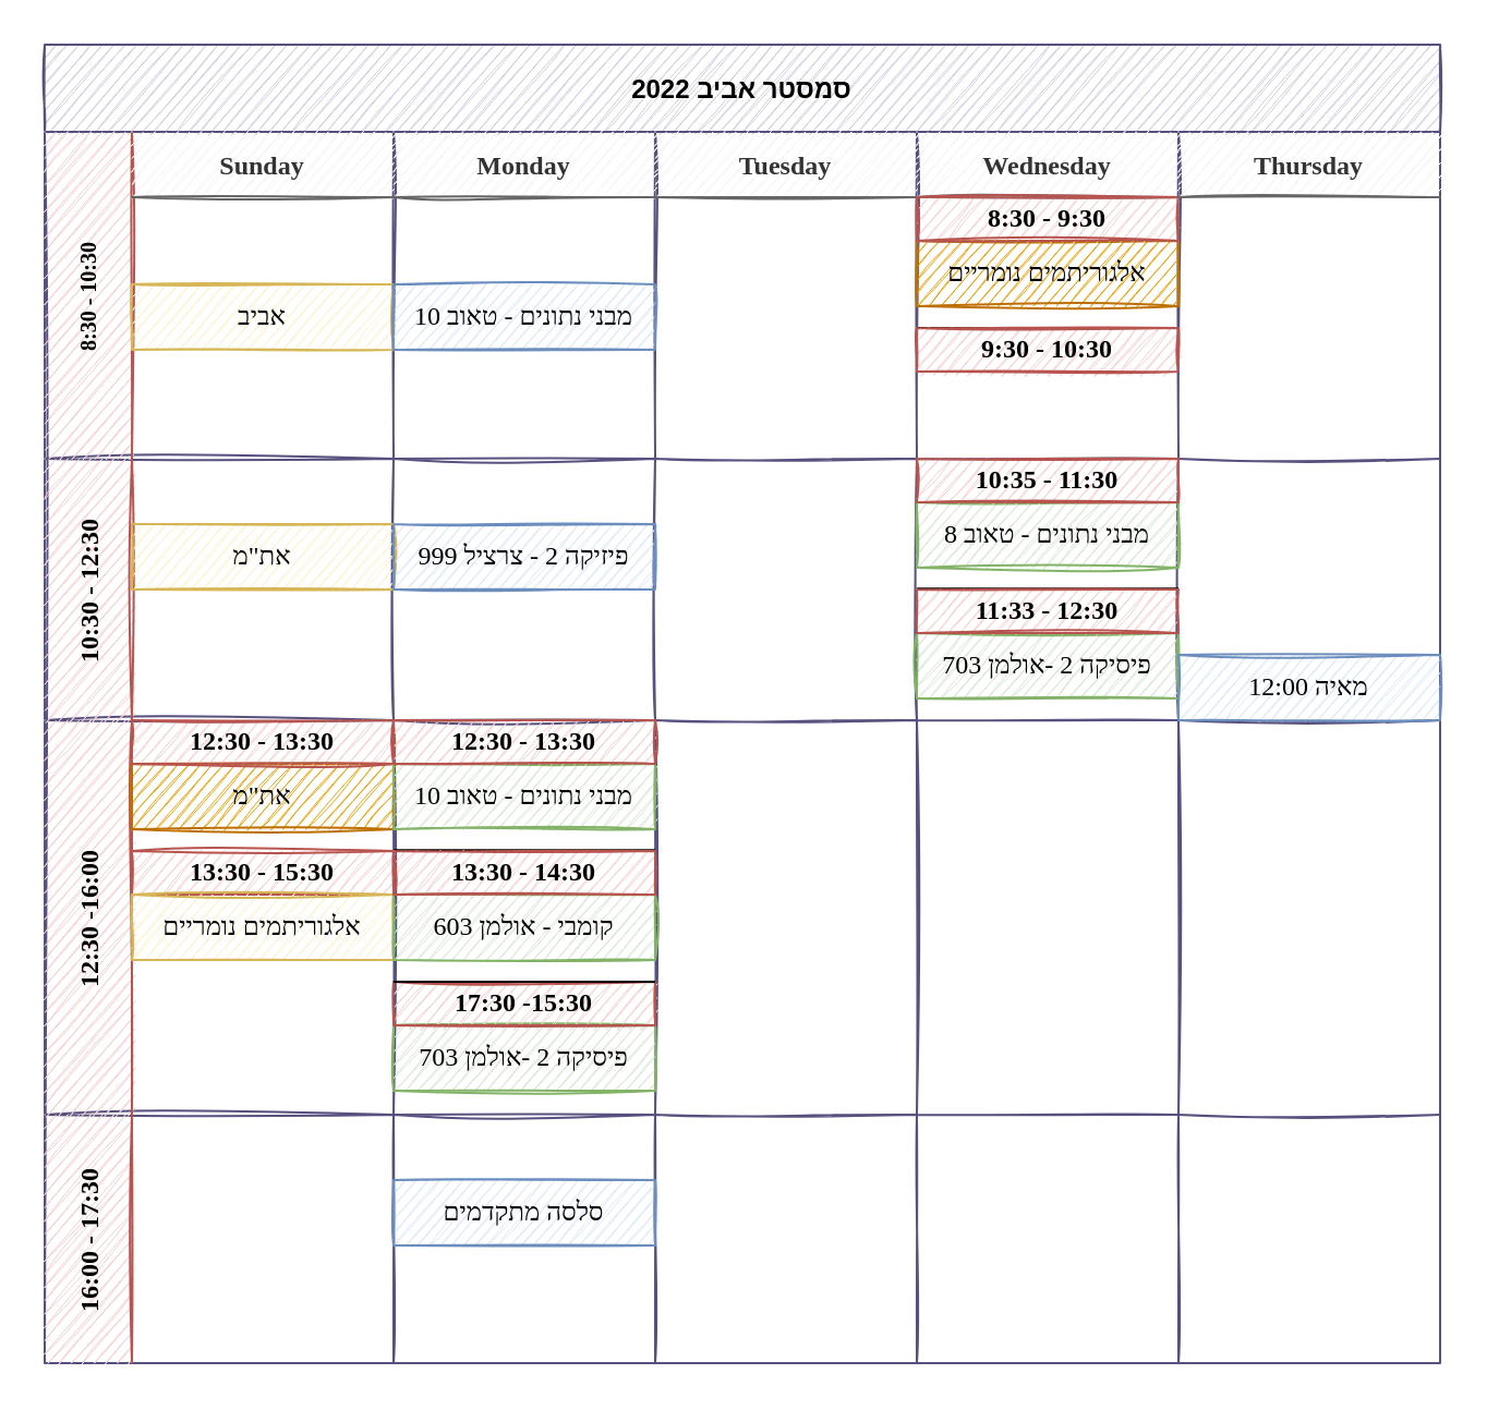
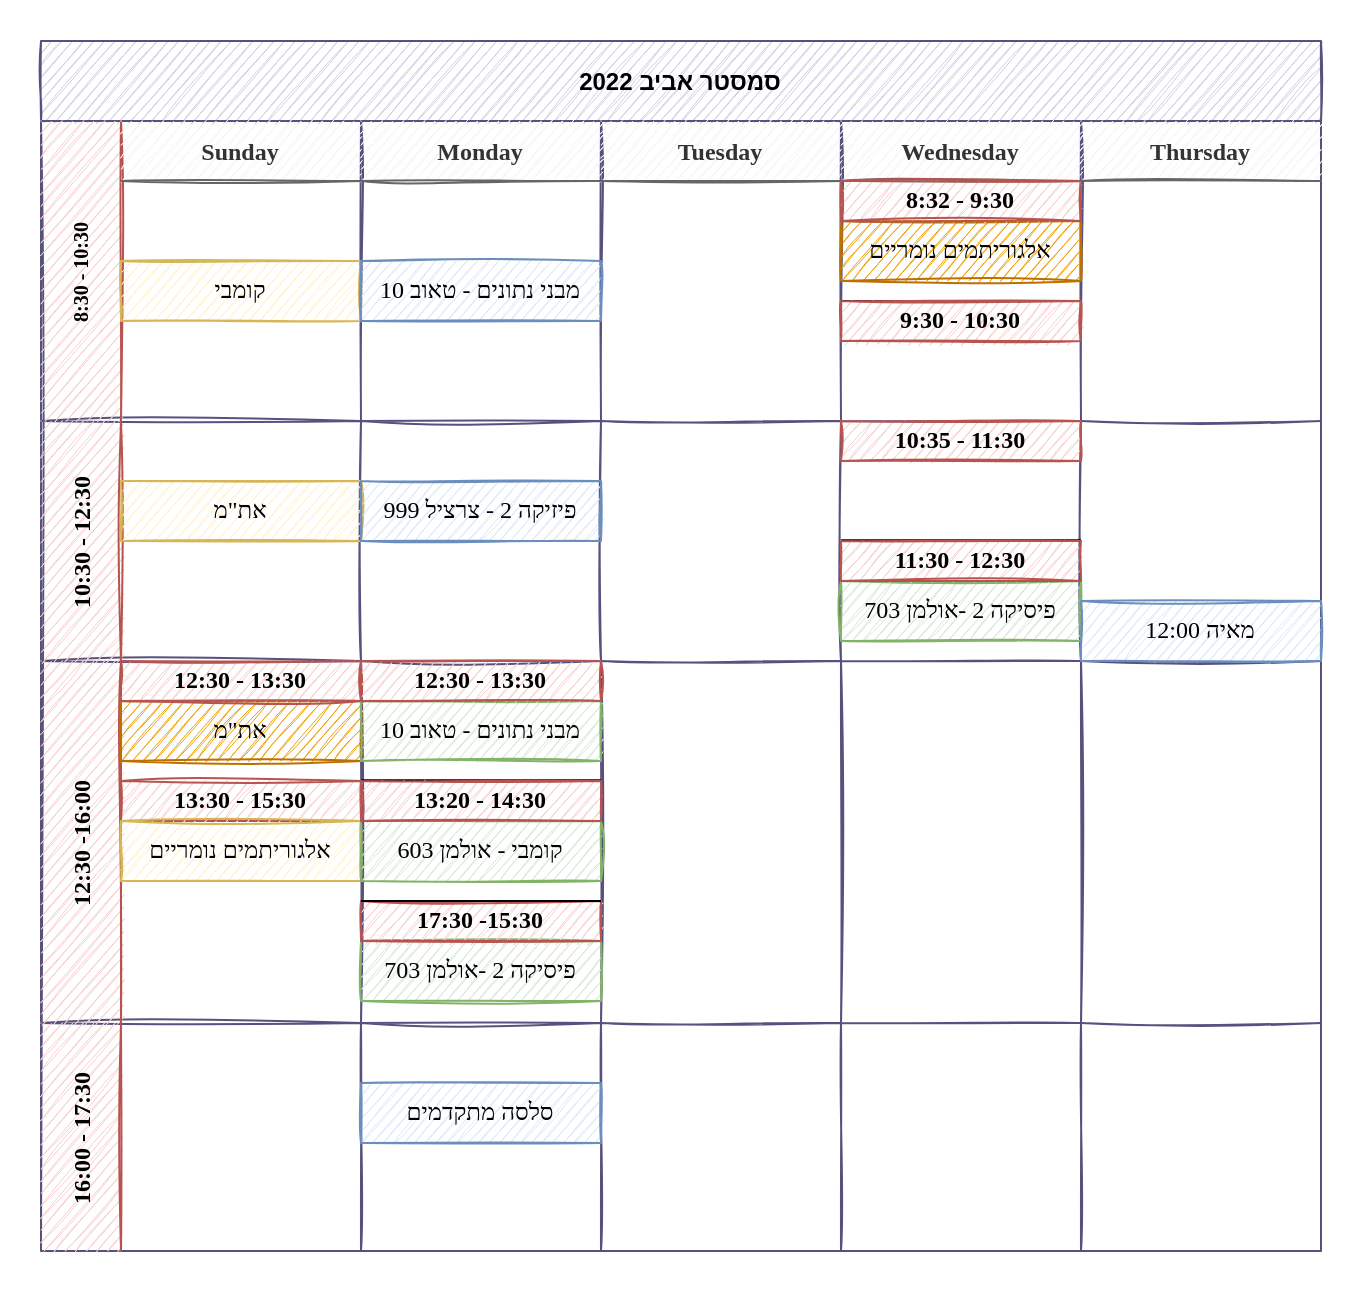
- <mxCell id="13" value="8:30 - 9:30" style="text;html=1;strokeColor=#b85450;fillColor=#f8cecc;align=center;verticalAlign=middle;whiteSpace=wrap;rounded=0;labelBackgroundColor=none;labelBorderColor=none;sketch=1;fontFamily=Lucida Console;fontSize=12;fontStyle=1" vertex="1" parent="9"><mxGeometry y="30" width="120" height="20" as="geometry" /></mxCell>
+ <mxCell id="13" value="8:32 - 9:30" style="text;html=1;strokeColor=#b85450;fillColor=#f8cecc;align=center;verticalAlign=middle;whiteSpace=wrap;rounded=0;labelBackgroundColor=none;labelBorderColor=none;sketch=1;fontFamily=Lucida Console;fontSize=12;fontStyle=1" vertex="1" parent="9"><mxGeometry y="30" width="120" height="20" as="geometry" /></mxCell>
- <mxCell id="5" value="אביב" style="text;html=1;strokeColor=#d6b656;fillColor=#fff2cc;align=center;verticalAlign=middle;whiteSpace=wrap;rounded=0;labelBackgroundColor=none;labelBorderColor=none;fontFamily=Lucida Console;fontSize=12;fontStyle=0;sketch=1;" vertex="1" parent="4"><mxGeometry y="70" width="120" height="30" as="geometry" /></mxCell>
+ <mxCell id="5" value="קומבי" style="text;html=1;strokeColor=#d6b656;fillColor=#fff2cc;align=center;verticalAlign=middle;whiteSpace=wrap;rounded=0;labelBackgroundColor=none;labelBorderColor=none;fontFamily=Lucida Console;fontSize=12;fontStyle=0;sketch=1;" vertex="1" parent="4"><mxGeometry y="70" width="120" height="30" as="geometry" /></mxCell>
- <mxCell id="22" value="מבני נתונים - טאוב 8" style="text;html=1;strokeColor=#82b366;fillColor=#d5e8d4;align=center;verticalAlign=middle;whiteSpace=wrap;rounded=0;labelBackgroundColor=none;labelBorderColor=none;fontFamily=Lucida Console;fontSize=12;fontStyle=0;sketch=1;" vertex="1" parent="21"><mxGeometry y="20" width="120" height="30" as="geometry" /></mxCell>
- <mxCell id="26" value="11:33 - 12:30" style="text;html=1;strokeColor=#b85450;fillColor=#f8cecc;align=center;verticalAlign=middle;whiteSpace=wrap;rounded=0;labelBackgroundColor=none;labelBorderColor=none;sketch=1;fontFamily=Lucida Console;fontSize=12;fontStyle=1" vertex="1" parent="21"><mxGeometry y="60" width="120" height="20" as="geometry" /></mxCell>
+ <mxCell id="26" value="11:30 - 12:30" style="text;html=1;strokeColor=#b85450;fillColor=#f8cecc;align=center;verticalAlign=middle;whiteSpace=wrap;rounded=0;labelBackgroundColor=none;labelBorderColor=none;sketch=1;fontFamily=Lucida Console;fontSize=12;fontStyle=1" vertex="1" parent="21"><mxGeometry y="60" width="120" height="20" as="geometry" /></mxCell>
- <mxCell id="42" value="13:30 - 14:30" style="text;html=1;strokeColor=#b85450;fillColor=#f8cecc;align=center;verticalAlign=middle;whiteSpace=wrap;rounded=0;labelBackgroundColor=none;labelBorderColor=none;sketch=1;fontFamily=Lucida Console;fontSize=12;fontStyle=1" vertex="1" parent="37"><mxGeometry y="60" width="120" height="20" as="geometry" /></mxCell>
+ <mxCell id="42" value="13:20 - 14:30" style="text;html=1;strokeColor=#b85450;fillColor=#f8cecc;align=center;verticalAlign=middle;whiteSpace=wrap;rounded=0;labelBackgroundColor=none;labelBorderColor=none;sketch=1;fontFamily=Lucida Console;fontSize=12;fontStyle=1" vertex="1" parent="37"><mxGeometry y="60" width="120" height="20" as="geometry" /></mxCell>
